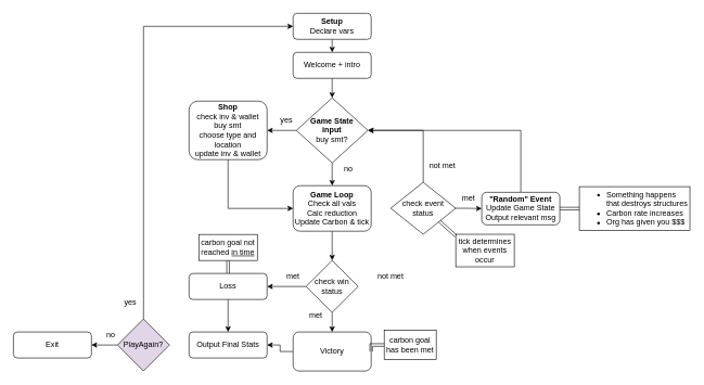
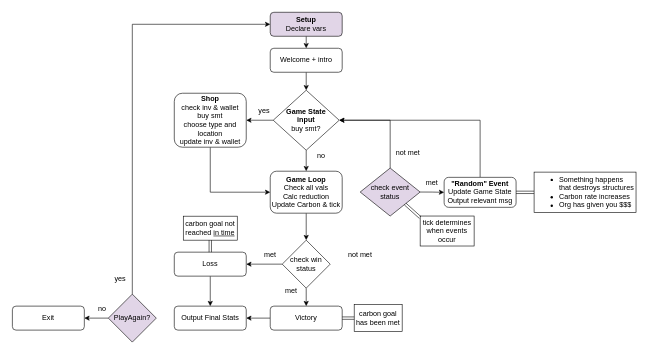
- <mxCell id="3" value="&lt;b&gt;Setup&lt;/b&gt;&lt;br&gt;Declare vars" style="rounded=1;whiteSpace=wrap;html=1;" vertex="1" parent="1"><mxGeometry x="450" y="20" width="120" height="40" as="geometry" /></mxCell>
+ <mxCell id="3" value="&lt;b&gt;Setup&lt;/b&gt;&lt;br&gt;Declare vars" style="rounded=1;whiteSpace=wrap;html=1;fillColor=#e1d5e7;" vertex="1" parent="1"><mxGeometry x="450" y="20" width="120" height="40" as="geometry" /></mxCell>
- <mxCell id="15" value="check event status" style="rhombus;whiteSpace=wrap;html=1;" vertex="1" parent="1"><mxGeometry x="600" y="279.75" width="100" height="80" as="geometry" /></mxCell>
+ <mxCell id="15" value="check event status" style="rhombus;whiteSpace=wrap;html=1;fillColor=#e1d5e7;" vertex="1" parent="1"><mxGeometry x="600" y="279.75" width="100" height="80" as="geometry" /></mxCell>
- <mxCell id="22" value="Victory" style="rounded=1;whiteSpace=wrap;html=1;" vertex="1" parent="1"><mxGeometry x="450" y="510" width="120" height="60" as="geometry" /></mxCell>
+ <mxCell id="22" value="Victory" style="rounded=1;whiteSpace=wrap;html=1;" vertex="1" parent="1"><mxGeometry x="450" y="510" width="120" height="40" as="geometry" /></mxCell>
